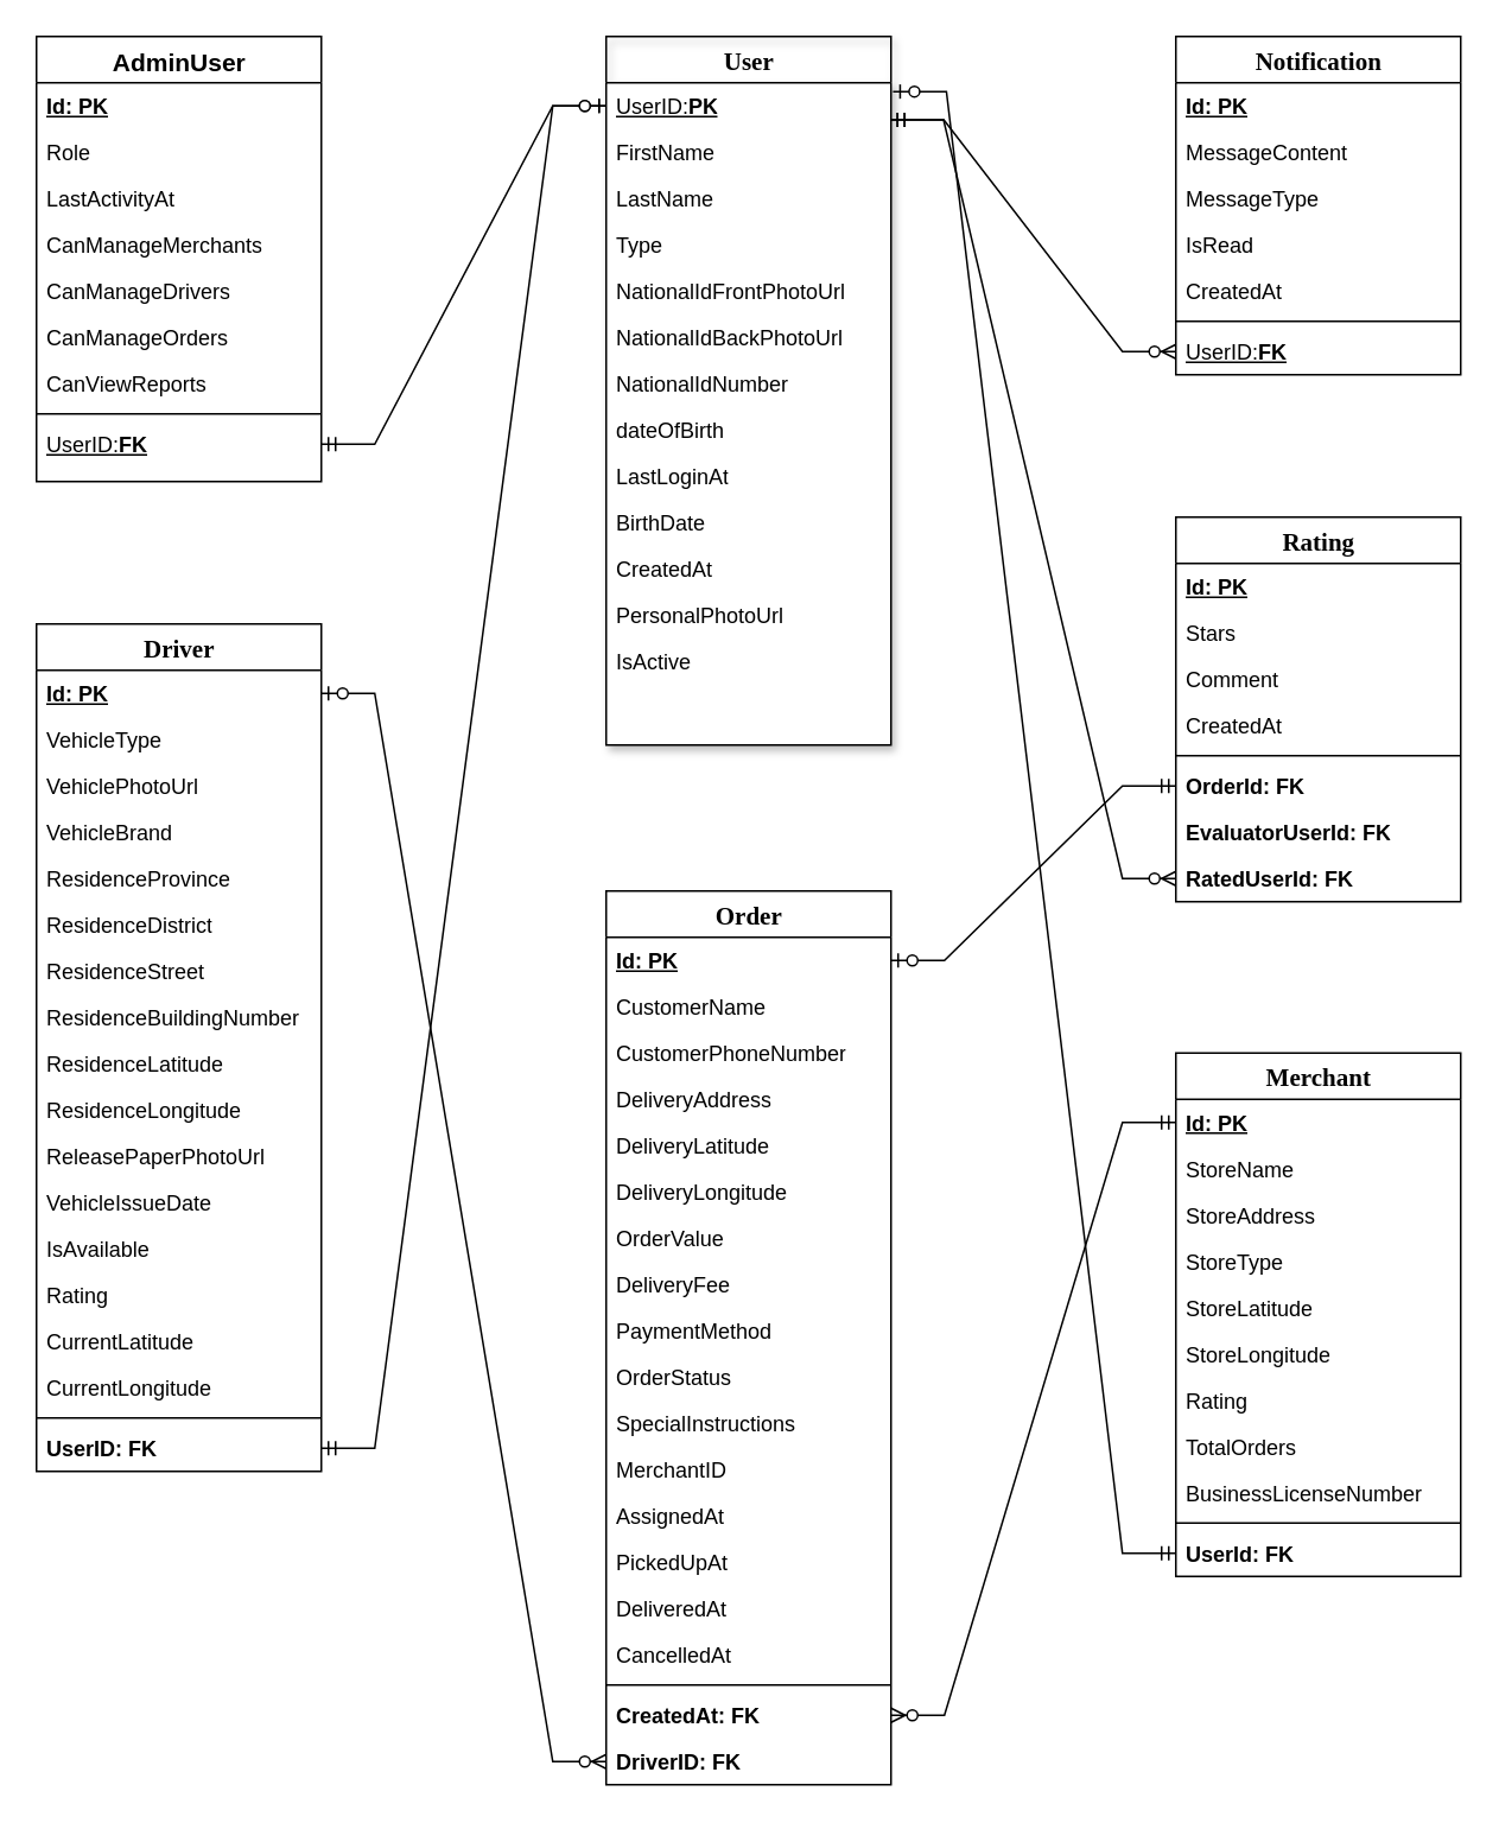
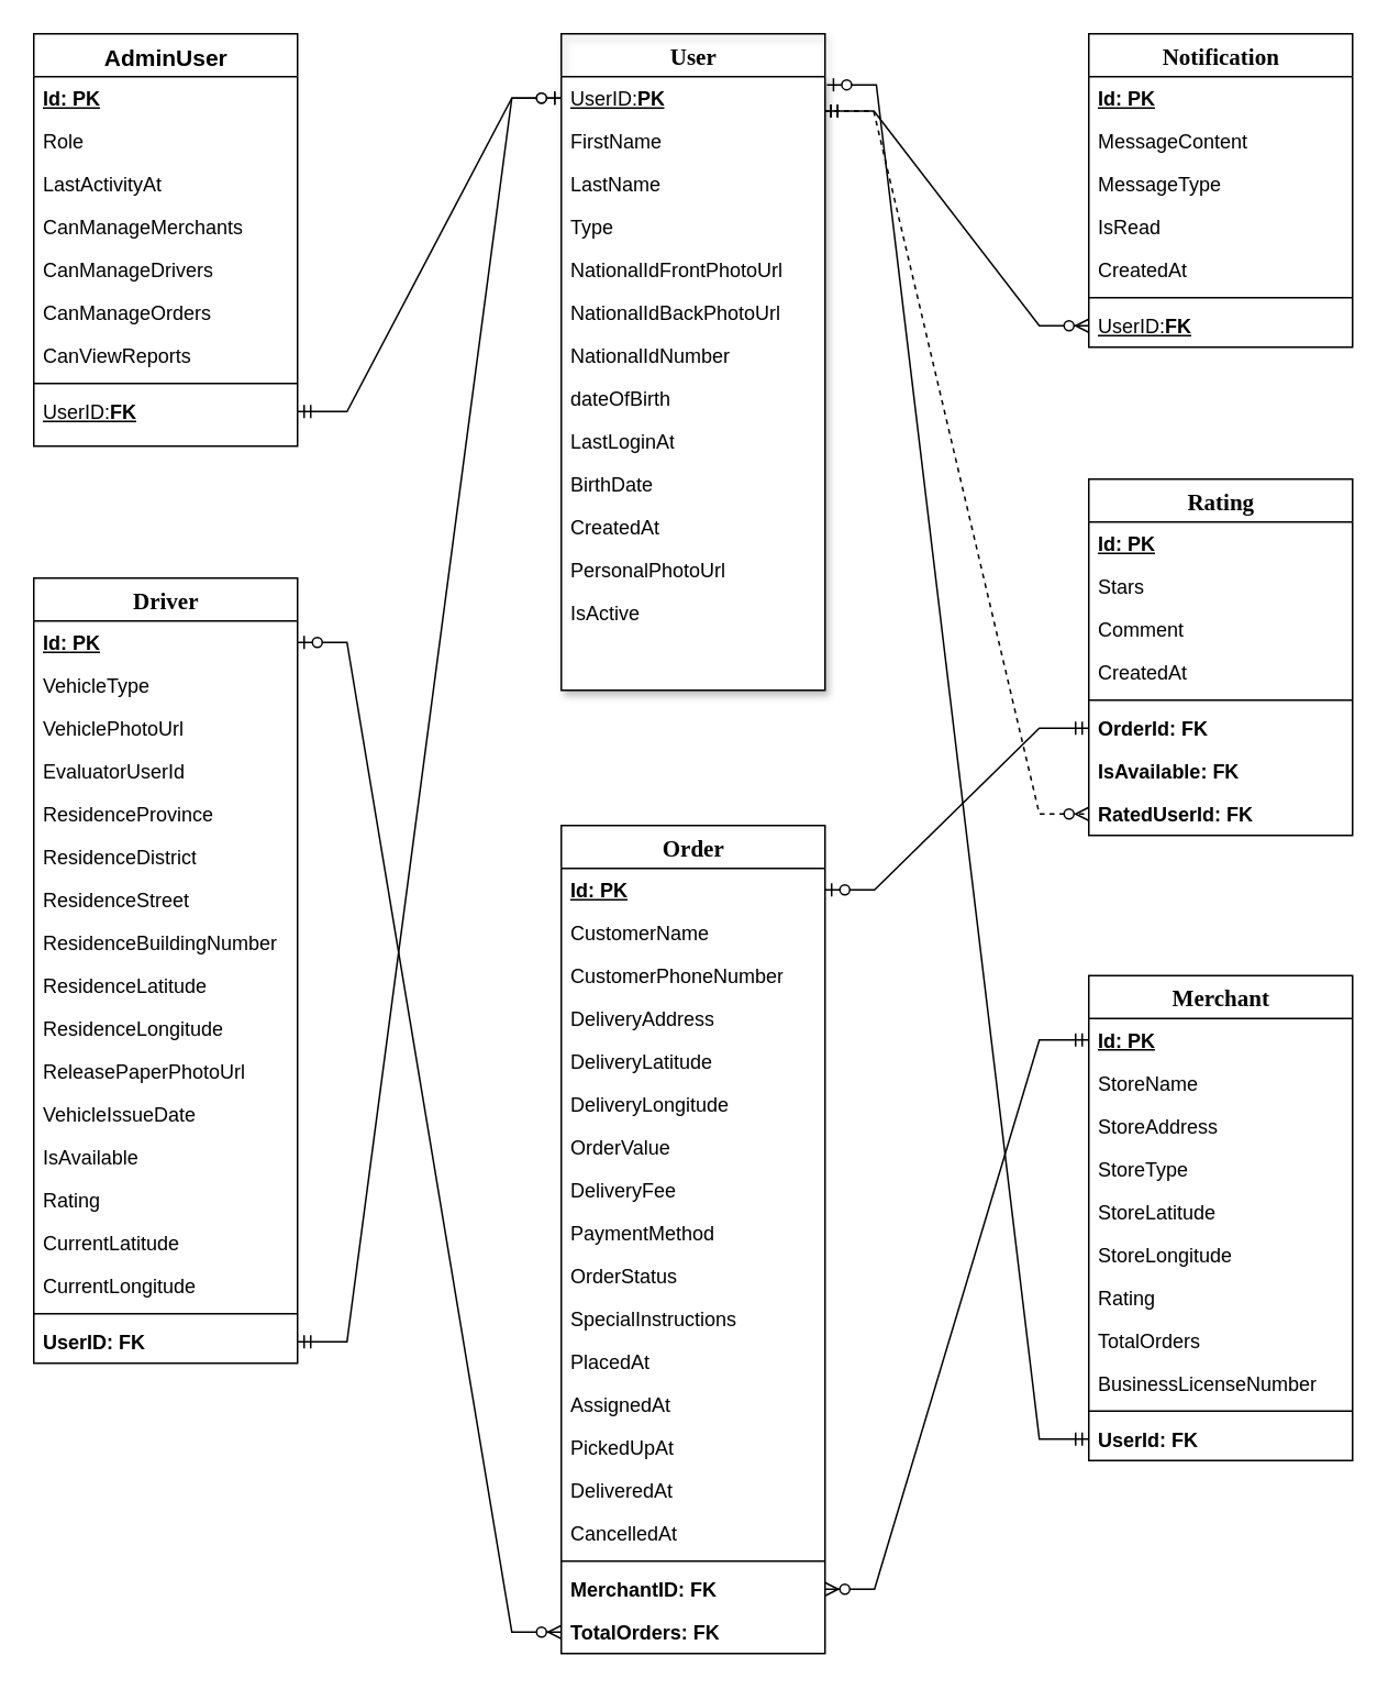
- <mxCell id="100" value="" style="edgeStyle=entityRelationEdgeStyle;fontSize=12;html=1;endArrow=ERzeroToMany;startArrow=ERmandOne;rounded=0;entryX=0;entryY=0.5;entryDx=0;entryDy=0;exitX=0.997;exitY=0.804;exitDx=0;exitDy=0;exitPerimeter=0;" edge="1" parent="1" source="3" target="44"><mxGeometry width="100" height="100" relative="1" as="geometry"><mxPoint x="500" y="67" as="sourcePoint" /><mxPoint x="670" y="477" as="targetPoint" /></mxGeometry></mxCell>
+ <mxCell id="100" value="" style="edgeStyle=entityRelationEdgeStyle;fontSize=12;html=1;endArrow=ERzeroToMany;startArrow=ERmandOne;rounded=0;entryX=0;entryY=0.5;entryDx=0;entryDy=0;exitX=0.997;exitY=0.804;exitDx=0;exitDy=0;exitPerimeter=0;dashed=1;" edge="1" parent="1" source="3" target="44"><mxGeometry width="100" height="100" relative="1" as="geometry"><mxPoint x="500" y="67" as="sourcePoint" /><mxPoint x="670" y="477" as="targetPoint" /></mxGeometry></mxCell>
- <mxCell id="49" value="VehicleBrand  " style="text;html=1;strokeColor=none;fillColor=none;align=left;verticalAlign=top;spacingLeft=4;spacingRight=4;whiteSpace=wrap;overflow=hidden;rotatable=0;points=[[0,0.5],[1,0.5]];portConstraint=eastwest;" parent="45" vertex="1"><mxGeometry y="104" width="160" height="26" as="geometry" /></mxCell>
+ <mxCell id="49" value="EvaluatorUserId  " style="text;html=1;strokeColor=none;fillColor=none;align=left;verticalAlign=top;spacingLeft=4;spacingRight=4;whiteSpace=wrap;overflow=hidden;rotatable=0;points=[[0,0.5],[1,0.5]];portConstraint=eastwest;" parent="45" vertex="1"><mxGeometry y="104" width="160" height="26" as="geometry" /></mxCell>
- <mxCell id="43" value="&lt;b&gt;EvaluatorUserId: FK&lt;/b&gt;" style="text;html=1;strokeColor=none;fillColor=none;align=left;verticalAlign=top;spacingLeft=4;spacingRight=4;whiteSpace=wrap;overflow=hidden;rotatable=0;points=[[0,0.5],[1,0.5]];portConstraint=eastwest;" vertex="1" parent="36"><mxGeometry y="164" width="160" height="26" as="geometry" /></mxCell>
+ <mxCell id="43" value="&lt;b&gt;IsAvailable: FK&lt;/b&gt;" style="text;html=1;strokeColor=none;fillColor=none;align=left;verticalAlign=top;spacingLeft=4;spacingRight=4;whiteSpace=wrap;overflow=hidden;rotatable=0;points=[[0,0.5],[1,0.5]];portConstraint=eastwest;" vertex="1" parent="36"><mxGeometry y="164" width="160" height="26" as="geometry" /></mxCell>
- <mxCell id="28" value="MerchantID    " style="text;html=1;strokeColor=none;fillColor=none;align=left;verticalAlign=top;spacingLeft=4;spacingRight=4;whiteSpace=wrap;overflow=hidden;rotatable=0;points=[[0,0.5],[1,0.5]];portConstraint=eastwest;" vertex="1" parent="16"><mxGeometry y="312" width="160" height="26" as="geometry" /></mxCell>
+ <mxCell id="28" value="PlacedAt    " style="text;html=1;strokeColor=none;fillColor=none;align=left;verticalAlign=top;spacingLeft=4;spacingRight=4;whiteSpace=wrap;overflow=hidden;rotatable=0;points=[[0,0.5],[1,0.5]];portConstraint=eastwest;" vertex="1" parent="16"><mxGeometry y="312" width="160" height="26" as="geometry" /></mxCell>
- <mxCell id="34" value="&lt;b&gt;CreatedAt: FK&lt;/b&gt;" style="text;html=1;strokeColor=none;fillColor=none;align=left;verticalAlign=top;spacingLeft=4;spacingRight=4;whiteSpace=wrap;overflow=hidden;rotatable=0;points=[[0,0.5],[1,0.5]];portConstraint=eastwest;" parent="16" vertex="1"><mxGeometry y="450" width="160" height="26" as="geometry" /></mxCell>
+ <mxCell id="34" value="&lt;b&gt;MerchantID: FK&lt;/b&gt;" style="text;html=1;strokeColor=none;fillColor=none;align=left;verticalAlign=top;spacingLeft=4;spacingRight=4;whiteSpace=wrap;overflow=hidden;rotatable=0;points=[[0,0.5],[1,0.5]];portConstraint=eastwest;" parent="16" vertex="1"><mxGeometry y="450" width="160" height="26" as="geometry" /></mxCell>
- <mxCell id="35" value="&lt;b&gt;DriverID: FK&lt;/b&gt;" style="text;html=1;strokeColor=none;fillColor=none;align=left;verticalAlign=top;spacingLeft=4;spacingRight=4;whiteSpace=wrap;overflow=hidden;rotatable=0;points=[[0,0.5],[1,0.5]];portConstraint=eastwest;" parent="16" vertex="1"><mxGeometry y="476" width="160" height="26" as="geometry" /></mxCell>
+ <mxCell id="35" value="&lt;b&gt;TotalOrders: FK&lt;/b&gt;" style="text;html=1;strokeColor=none;fillColor=none;align=left;verticalAlign=top;spacingLeft=4;spacingRight=4;whiteSpace=wrap;overflow=hidden;rotatable=0;points=[[0,0.5],[1,0.5]];portConstraint=eastwest;" parent="16" vertex="1"><mxGeometry y="476" width="160" height="26" as="geometry" /></mxCell>
